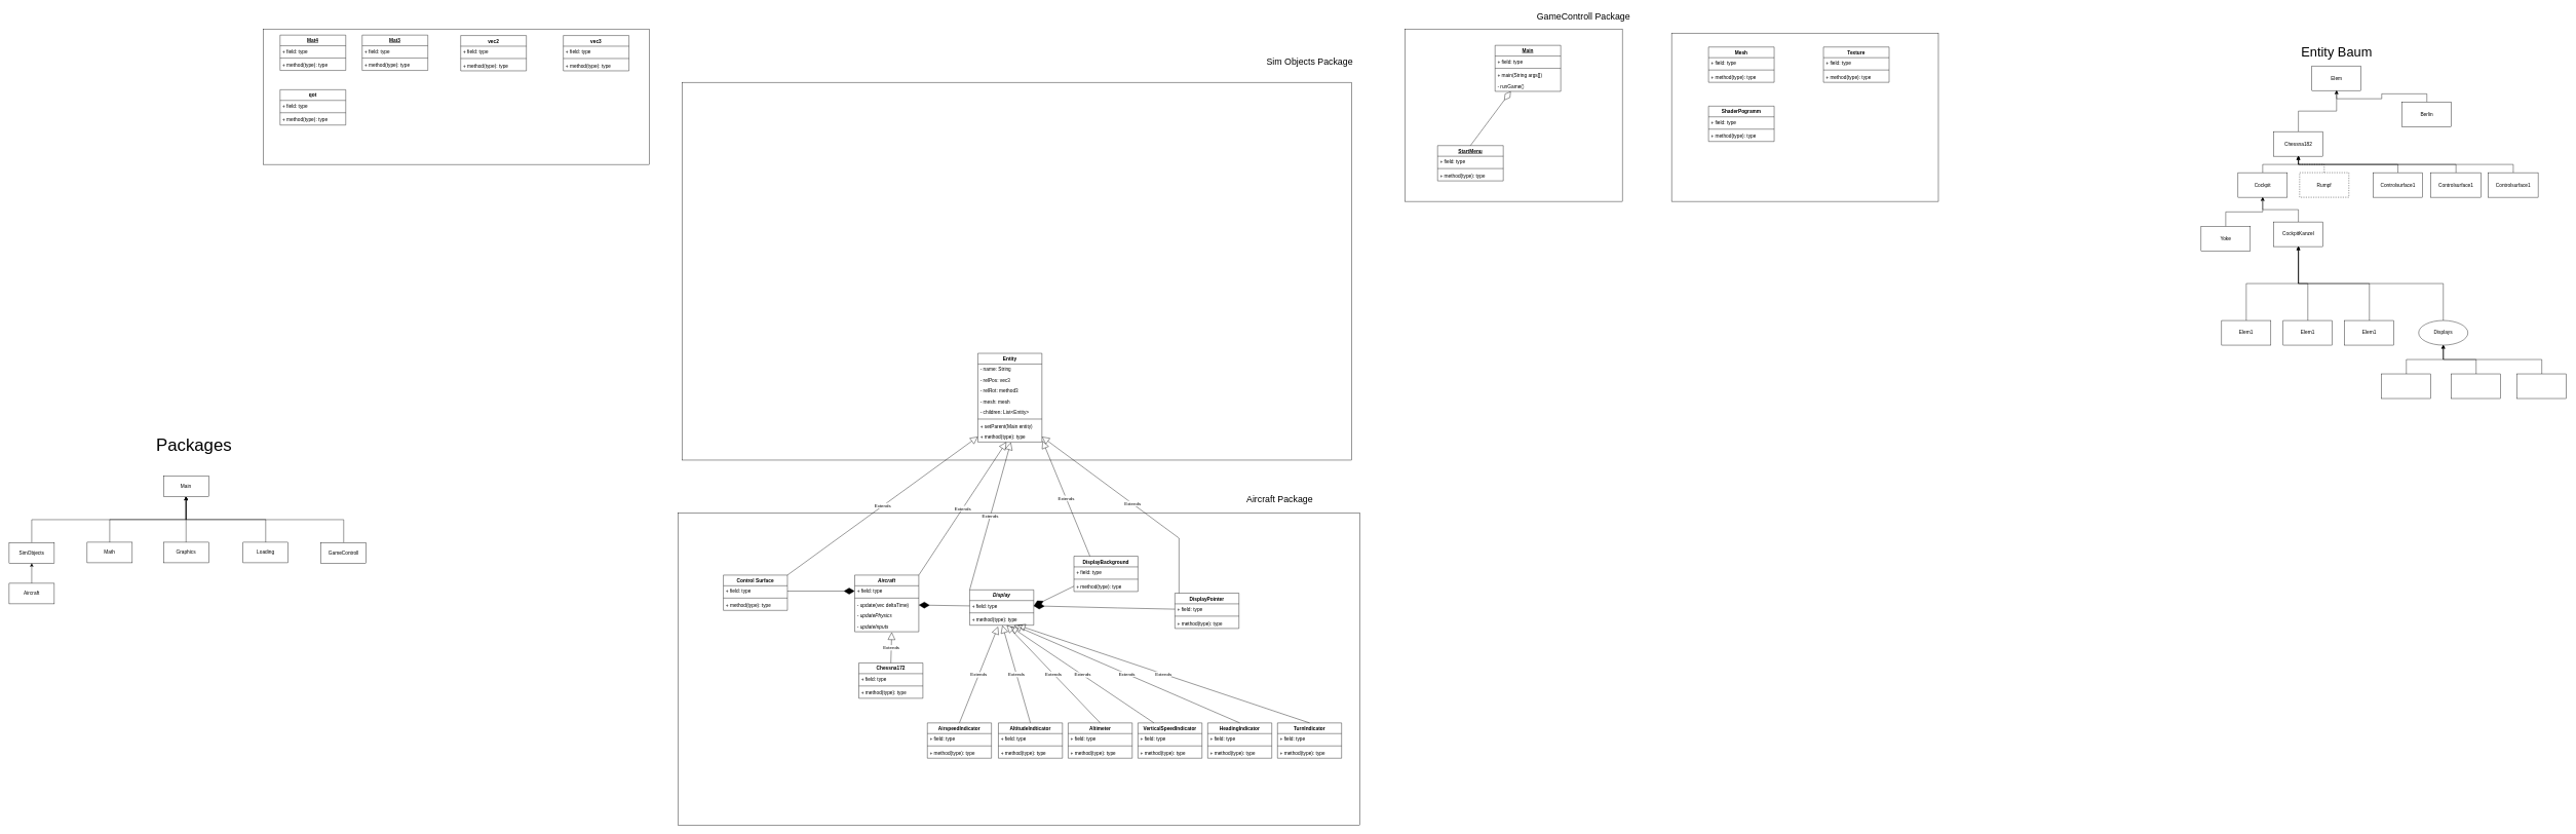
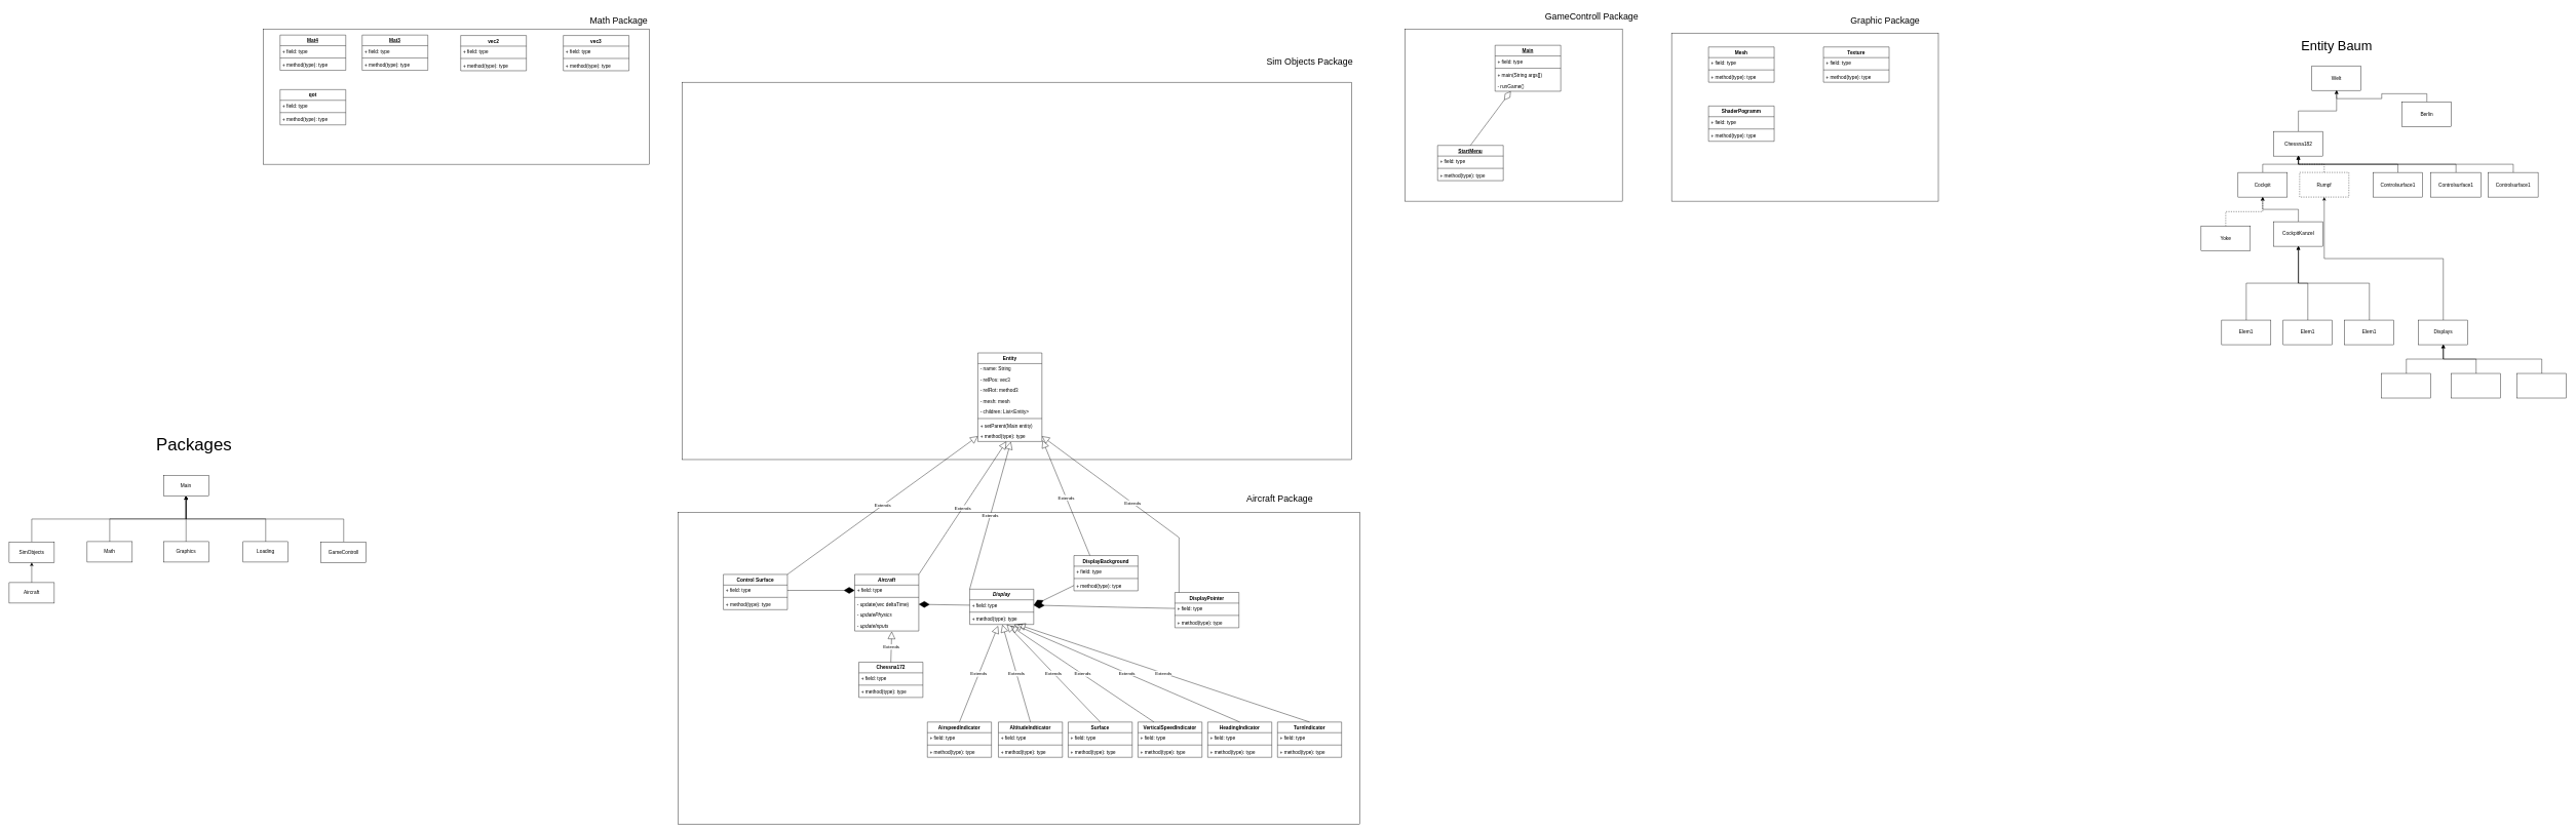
- <mxCell id="174" value="&lt;font style=&quot;font-size: 22px;&quot;&gt;GameControll Package&lt;/font&gt;" style="text;html=1;align=center;verticalAlign=middle;resizable=0;points=[];autosize=1;strokeColor=none;fillColor=none;" vertex="1" parent="1"><mxGeometry x="3730" y="20" width="250" height="40" as="geometry" /></mxCell>
+ <mxCell id="174" value="&lt;font style=&quot;font-size: 22px;&quot;&gt;GameControll Package&lt;/font&gt;" style="text;html=1;align=center;verticalAlign=middle;resizable=0;points=[];autosize=1;strokeColor=none;fillColor=none;" vertex="1" parent="1"><mxGeometry x="3750" y="20" width="250" height="40" as="geometry" /></mxCell>
+ <mxCell id="170" value="&lt;span style=&quot;font-size: 22px;&quot;&gt;Math Package&lt;/span&gt;" style="text;html=1;align=center;verticalAlign=middle;resizable=0;points=[];autosize=1;strokeColor=none;fillColor=none;" vertex="1" parent="1"><mxGeometry x="1425" y="30" width="160" height="40" as="geometry" /></mxCell>
+ <mxCell id="172" value="&lt;font style=&quot;font-size: 22px;&quot;&gt;Graphic Package&lt;/font&gt;" style="text;html=1;align=center;verticalAlign=middle;resizable=0;points=[];autosize=1;strokeColor=none;fillColor=none;" vertex="1" parent="1"><mxGeometry x="4495" y="30" width="190" height="40" as="geometry" /></mxCell>
- <mxCell id="152" value="&lt;font style=&quot;font-size: 32px;&quot;&gt;Entity Baum&lt;/font&gt;" style="text;html=1;align=center;verticalAlign=middle;resizable=0;points=[];autosize=1;strokeColor=none;fillColor=none;" vertex="1" parent="1"><mxGeometry x="5590" y="102" width="200" height="50" as="geometry" /></mxCell>
+ <mxCell id="152" value="&lt;font style=&quot;font-size: 32px;&quot;&gt;Entity Baum&lt;/font&gt;" style="text;html=1;align=center;verticalAlign=middle;resizable=0;points=[];autosize=1;strokeColor=none;fillColor=none;" vertex="1" parent="1"><mxGeometry x="5590" y="87" width="200" height="50" as="geometry" /></mxCell>
- <mxCell id="38" value="Elem" style="rounded=0;whiteSpace=wrap;html=1;" vertex="1" parent="1"><mxGeometry x="5630" y="160" width="120" height="60" as="geometry" /></mxCell>
+ <mxCell id="38" value="Welt" style="rounded=0;whiteSpace=wrap;html=1;" vertex="1" parent="1"><mxGeometry x="5630" y="160" width="120" height="60" as="geometry" /></mxCell>
- <mxCell id="67" style="edgeStyle=orthogonalEdgeStyle;rounded=0;orthogonalLoop=1;jettySize=auto;html=1;exitX=0.5;exitY=0;exitDx=0;exitDy=0;entryX=0.5;entryY=1;entryDx=0;entryDy=0;" edge="1" parent="1" source="68" target="42"><mxGeometry relative="1" as="geometry" /></mxCell>
+ <mxCell id="67" style="edgeStyle=orthogonalEdgeStyle;rounded=0;orthogonalLoop=1;jettySize=auto;html=1;exitX=0.5;exitY=0;exitDx=0;exitDy=0;entryX=0.5;entryY=1;entryDx=0;entryDy=0;dashed=1;" edge="1" parent="1" source="68" target="42"><mxGeometry relative="1" as="geometry" /></mxCell>
- <mxCell id="59" style="edgeStyle=orthogonalEdgeStyle;rounded=0;orthogonalLoop=1;jettySize=auto;html=1;exitX=0.5;exitY=0;exitDx=0;exitDy=0;entryX=0.5;entryY=1;entryDx=0;entryDy=0;" edge="1" parent="1" source="60" target="52"><mxGeometry relative="1" as="geometry" /></mxCell>
+ <mxCell id="59" style="edgeStyle=orthogonalEdgeStyle;rounded=0;orthogonalLoop=1;jettySize=auto;html=1;exitX=0.5;exitY=0;exitDx=0;exitDy=0;" edge="1" parent="1" source="60" target="44"><mxGeometry relative="1" as="geometry" /></mxCell>
- <mxCell id="60" value="Displays" style="ellipse;whiteSpace=wrap;html=1;" vertex="1" parent="1"><mxGeometry x="5890" y="780" width="120" height="60" as="geometry" /></mxCell>
+ <mxCell id="60" value="Displays" style="rounded=0;whiteSpace=wrap;html=1;" vertex="1" parent="1"><mxGeometry x="5890" y="780" width="120" height="60" as="geometry" /></mxCell>
- <mxCell id="120" value="Altimeter" style="swimlane;fontStyle=1;align=center;verticalAlign=top;childLayout=stackLayout;horizontal=1;startSize=26;horizontalStack=0;resizeParent=1;resizeParentMax=0;resizeLast=0;collapsible=1;marginBottom=0;whiteSpace=wrap;html=1;" vertex="1" parent="1"><mxGeometry x="2600" y="1760" width="156" height="86" as="geometry" /></mxCell>
+ <mxCell id="120" value="Surface" style="swimlane;fontStyle=1;align=center;verticalAlign=top;childLayout=stackLayout;horizontal=1;startSize=26;horizontalStack=0;resizeParent=1;resizeParentMax=0;resizeLast=0;collapsible=1;marginBottom=0;whiteSpace=wrap;html=1;" vertex="1" parent="1"><mxGeometry x="2600" y="1760" width="156" height="86" as="geometry" /></mxCell>
